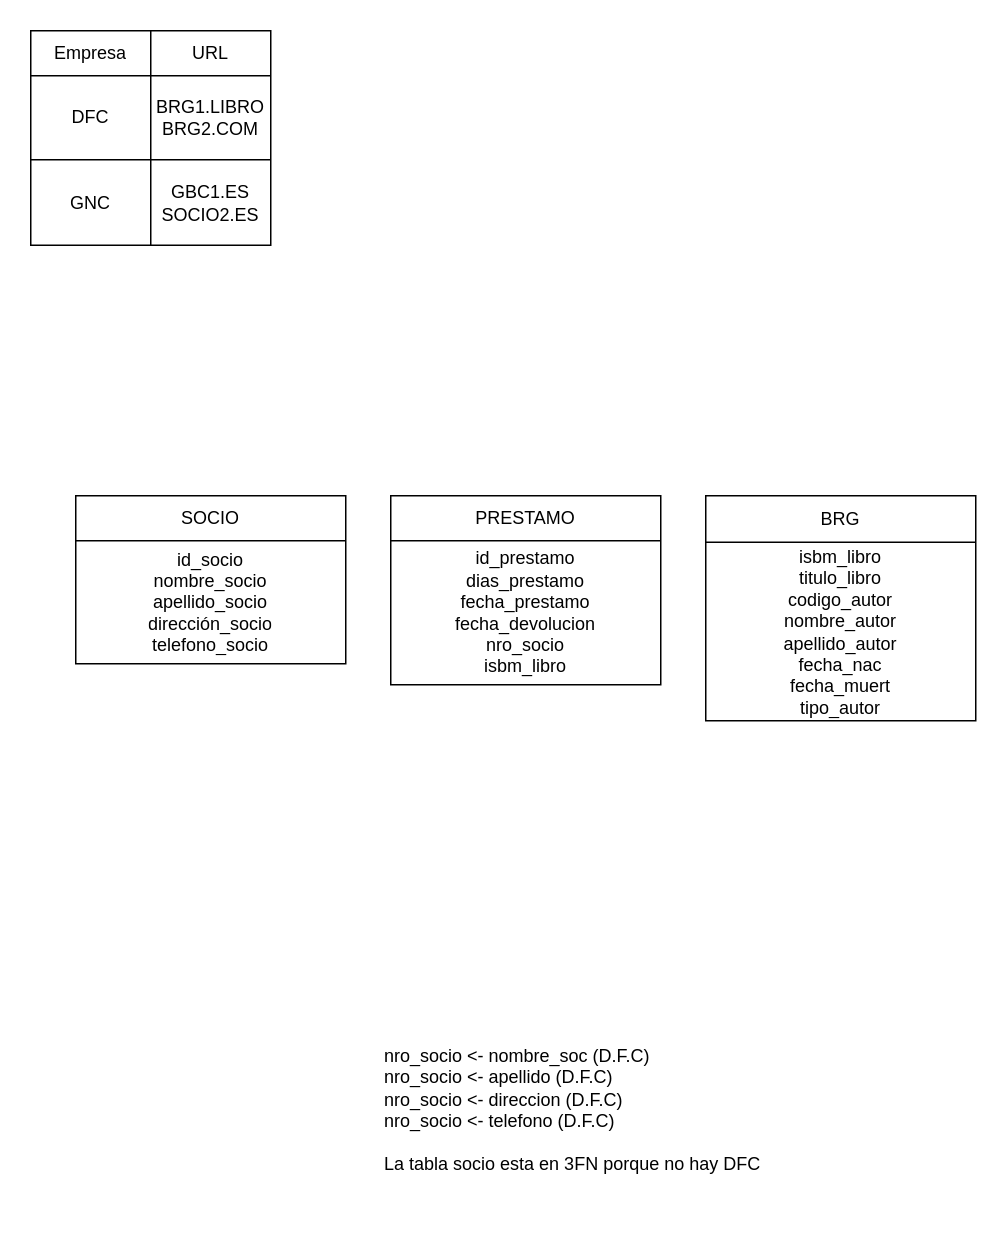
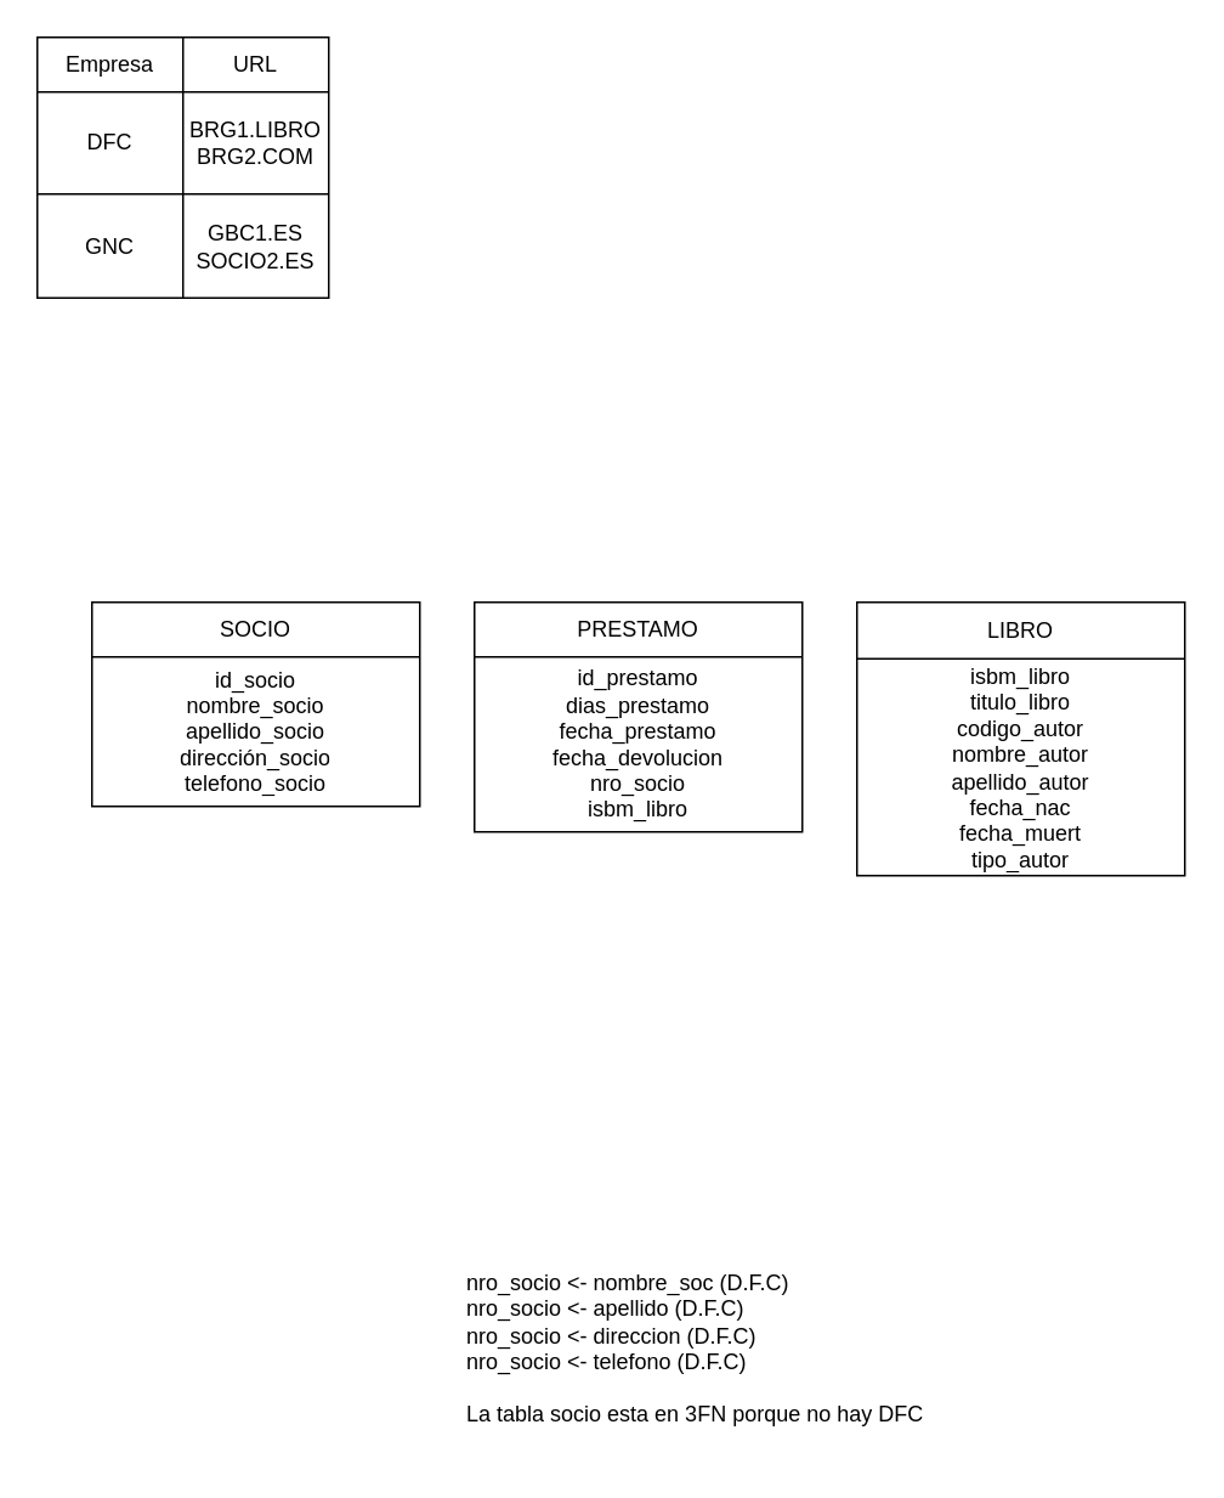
- <mxCell id="24" value="BRG" style="shape=partialRectangle;html=1;whiteSpace=wrap;connectable=0;strokeColor=inherit;overflow=hidden;fillColor=none;top=0;left=0;bottom=0;right=0;pointerEvents=1;" vertex="1" parent="23"><mxGeometry width="180" height="31" as="geometry"><mxRectangle width="180" height="31" as="alternateBounds" /></mxGeometry></mxCell>
+ <mxCell id="24" value="LIBRO" style="shape=partialRectangle;html=1;whiteSpace=wrap;connectable=0;strokeColor=inherit;overflow=hidden;fillColor=none;top=0;left=0;bottom=0;right=0;pointerEvents=1;" vertex="1" parent="23"><mxGeometry width="180" height="31" as="geometry"><mxRectangle width="180" height="31" as="alternateBounds" /></mxGeometry></mxCell>
